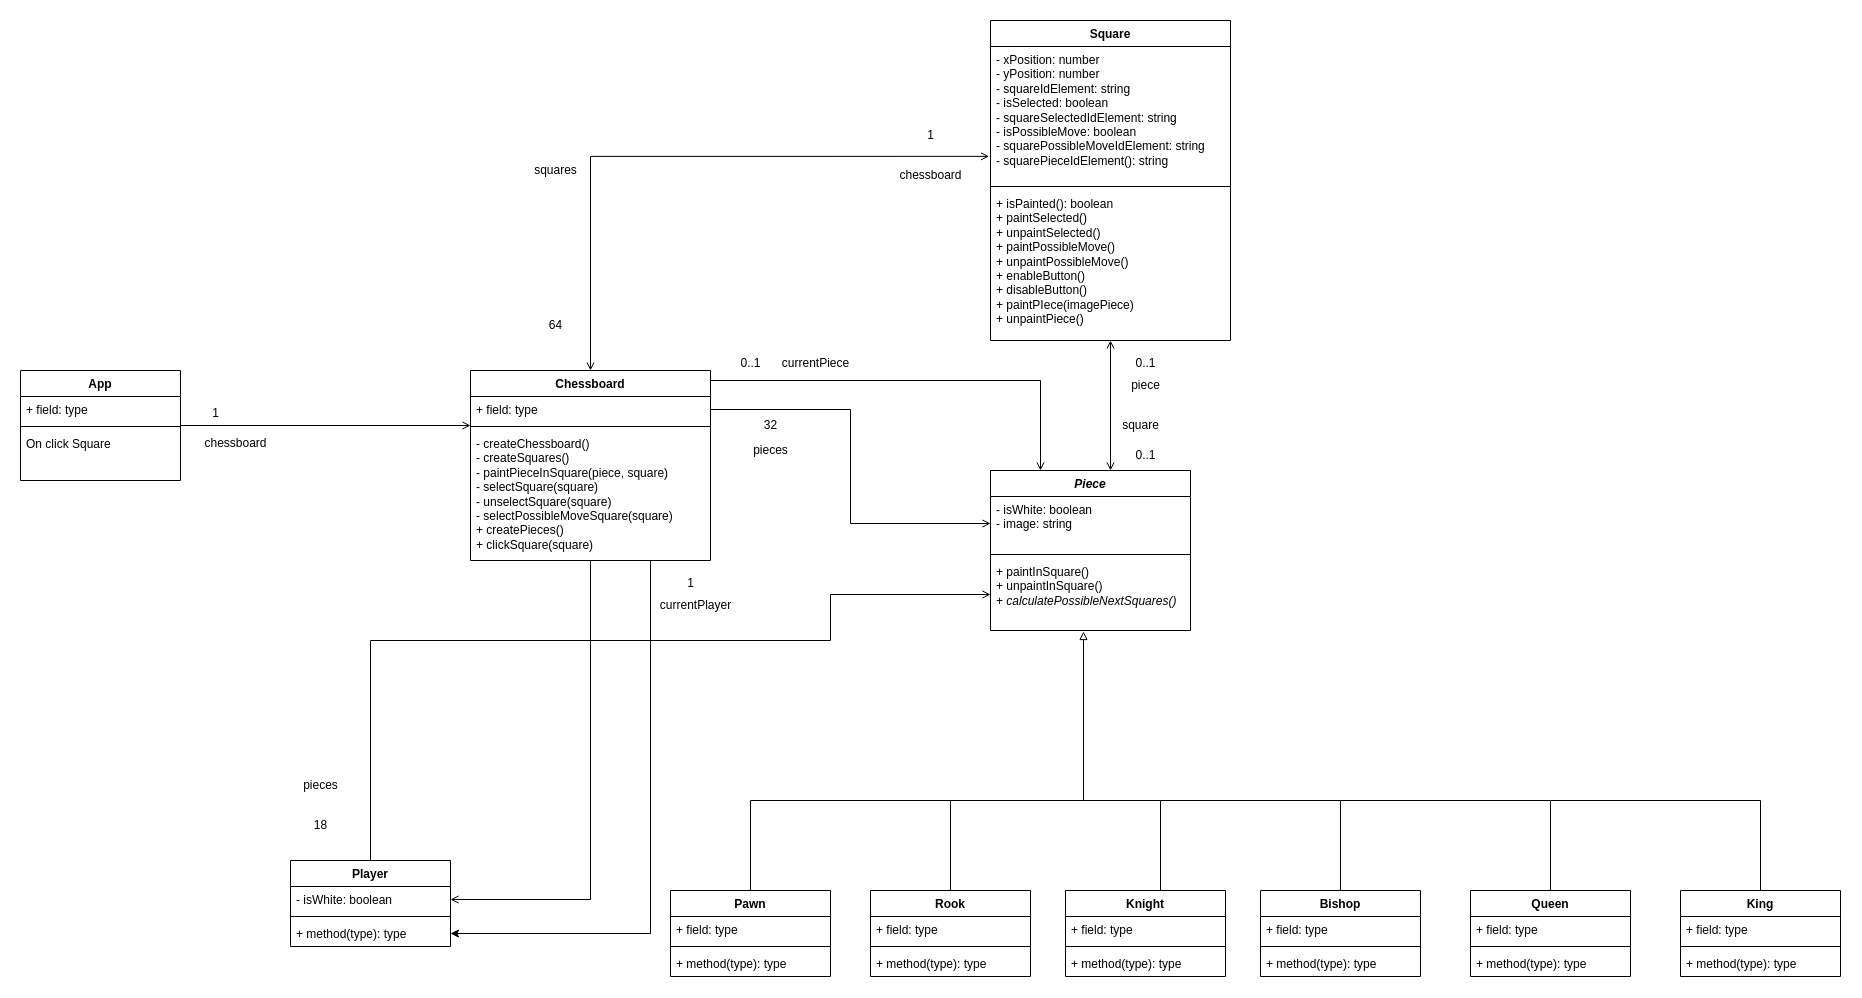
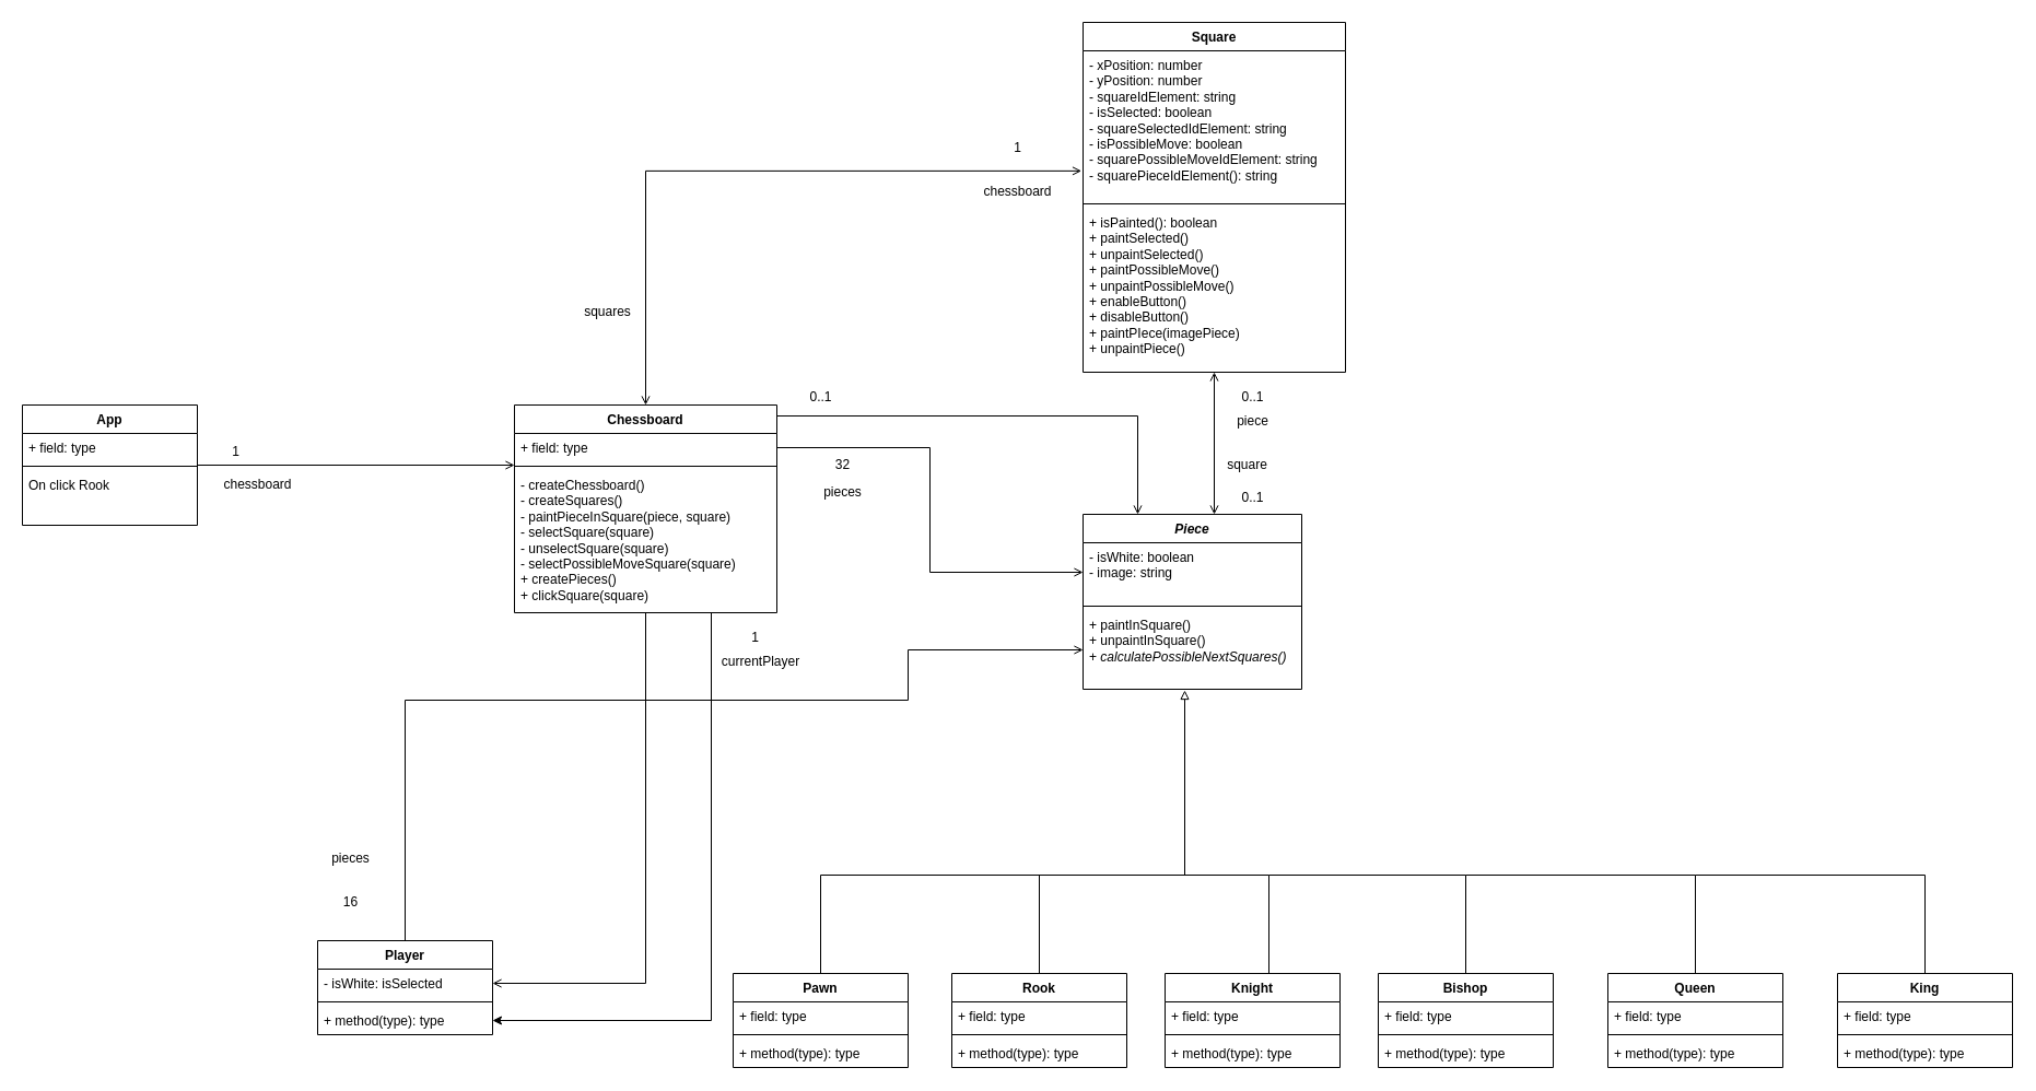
- <mxCell id="43" value="squares" style="text;html=1;align=center;verticalAlign=middle;resizable=0;points=[];autosize=1;strokeColor=none;fillColor=none;" parent="1" vertex="1"><mxGeometry x="520" y="155" width="70" height="30" as="geometry" /></mxCell>
+ <mxCell id="43" value="squares" style="text;html=1;align=center;verticalAlign=middle;resizable=0;points=[];autosize=1;strokeColor=none;fillColor=none;" parent="1" vertex="1"><mxGeometry x="520" y="270" width="70" height="30" as="geometry" /></mxCell>
- <mxCell id="15" value="64" style="text;html=1;align=center;verticalAlign=middle;resizable=0;points=[];autosize=1;strokeColor=none;fillColor=none;" parent="1" vertex="1"><mxGeometry x="535" y="310" width="40" height="30" as="geometry" /></mxCell>
- <mxCell id="31" value="currentPiece" style="text;html=1;align=center;verticalAlign=middle;resizable=0;points=[];autosize=1;strokeColor=none;fillColor=none;" parent="1" vertex="1"><mxGeometry x="770" y="348" width="90" height="30" as="geometry" /></mxCell>
- <mxCell id="35" value="On click Square" style="text;strokeColor=none;fillColor=none;align=left;verticalAlign=top;spacingLeft=4;spacingRight=4;overflow=hidden;rotatable=0;points=[[0,0.5],[1,0.5]];portConstraint=eastwest;whiteSpace=wrap;html=1;" parent="32" vertex="1"><mxGeometry y="60" width="160" height="50" as="geometry" /></mxCell>
+ <mxCell id="35" value="On click Rook" style="text;strokeColor=none;fillColor=none;align=left;verticalAlign=top;spacingLeft=4;spacingRight=4;overflow=hidden;rotatable=0;points=[[0,0.5],[1,0.5]];portConstraint=eastwest;whiteSpace=wrap;html=1;" parent="32" vertex="1"><mxGeometry y="60" width="160" height="50" as="geometry" /></mxCell>
- <mxCell id="27" value="18" style="text;html=1;align=center;verticalAlign=middle;resizable=0;points=[];autosize=1;strokeColor=none;fillColor=none;" parent="1" vertex="1"><mxGeometry x="300" y="810" width="40" height="30" as="geometry" /></mxCell>
+ <mxCell id="27" value="16" style="text;html=1;align=center;verticalAlign=middle;resizable=0;points=[];autosize=1;strokeColor=none;fillColor=none;" parent="1" vertex="1"><mxGeometry x="300" y="810" width="40" height="30" as="geometry" /></mxCell>
- <mxCell id="23" value="- isWhite: boolean" style="text;strokeColor=none;fillColor=none;align=left;verticalAlign=top;spacingLeft=4;spacingRight=4;overflow=hidden;rotatable=0;points=[[0,0.5],[1,0.5]];portConstraint=eastwest;whiteSpace=wrap;html=1;" parent="22" vertex="1"><mxGeometry y="26" width="160" height="26" as="geometry" /></mxCell>
+ <mxCell id="23" value="- isWhite: isSelected" style="text;strokeColor=none;fillColor=none;align=left;verticalAlign=top;spacingLeft=4;spacingRight=4;overflow=hidden;rotatable=0;points=[[0,0.5],[1,0.5]];portConstraint=eastwest;whiteSpace=wrap;html=1;" parent="22" vertex="1"><mxGeometry y="26" width="160" height="26" as="geometry" /></mxCell>
